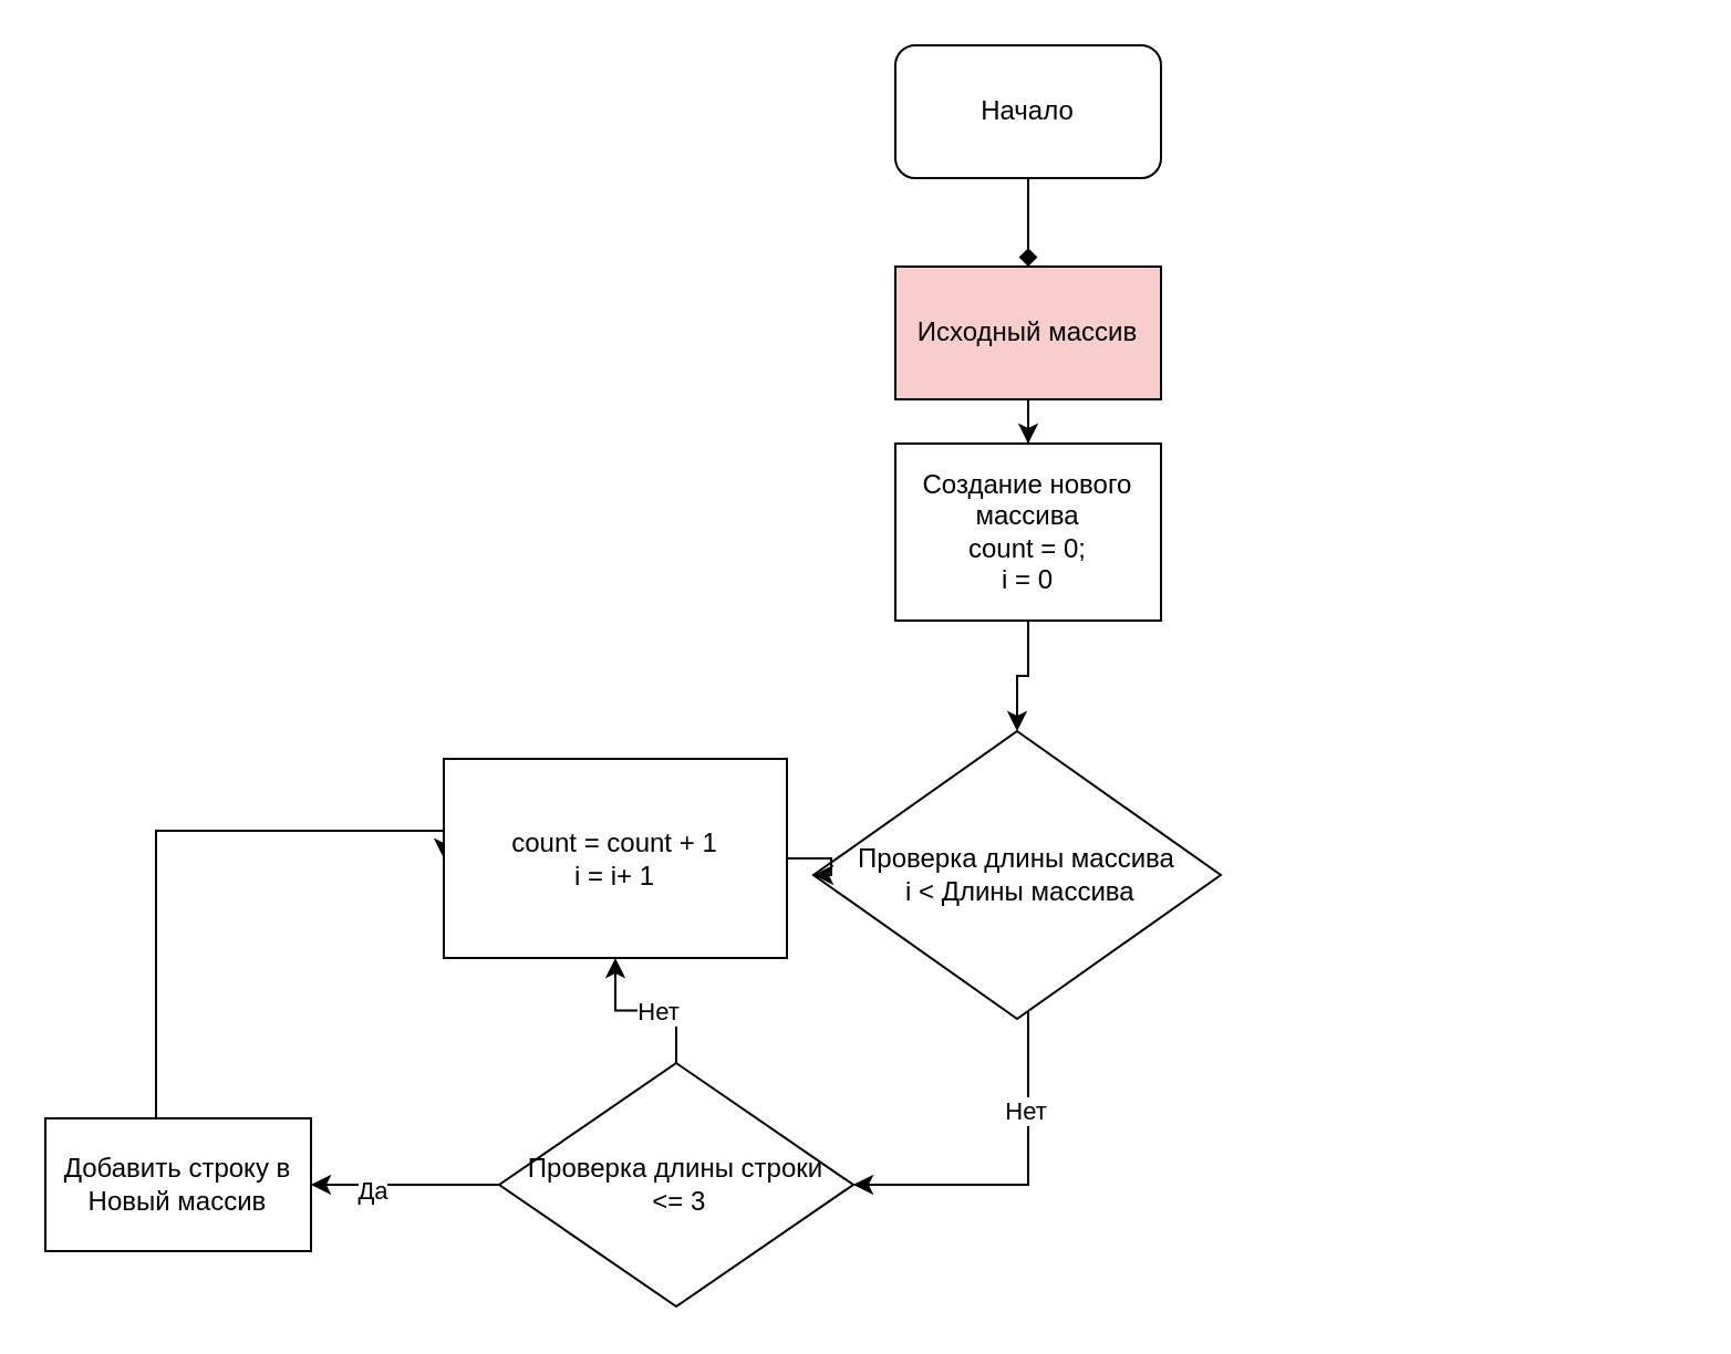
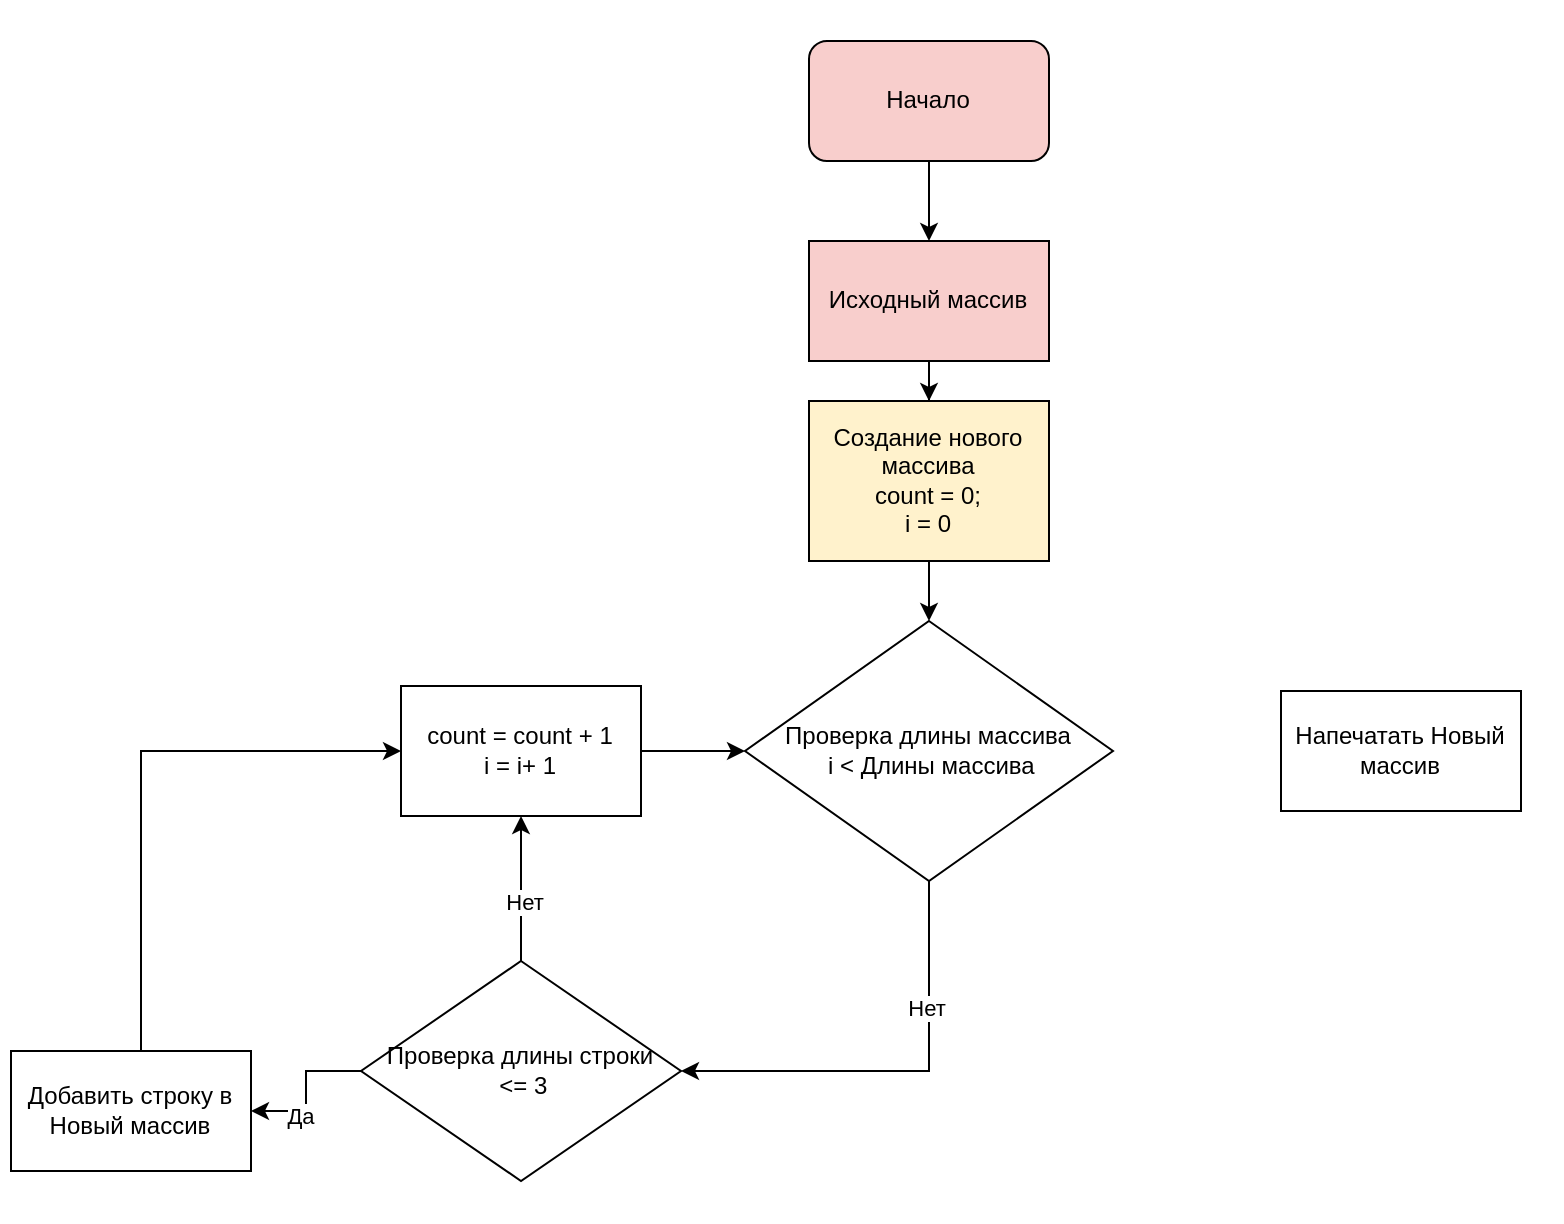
- <mxCell id="3" value="Начало" style="rounded=1;whiteSpace=wrap;html=1;" vertex="1" parent="1"><mxGeometry x="404" y="20" width="120" height="60" as="geometry" /></mxCell>
+ <mxCell id="3" value="Начало" style="rounded=1;whiteSpace=wrap;html=1;fillColor=#f8cecc;" vertex="1" parent="1"><mxGeometry x="404" y="20" width="120" height="60" as="geometry" /></mxCell>
- <mxCell id="2" value="" style="edgeStyle=orthogonalEdgeStyle;rounded=0;orthogonalLoop=1;jettySize=auto;html=1;endArrow=diamond;" edge="1" parent="1" source="3" target="5"><mxGeometry relative="1" as="geometry" /></mxCell>
+ <mxCell id="2" value="" style="edgeStyle=orthogonalEdgeStyle;rounded=0;orthogonalLoop=1;jettySize=auto;html=1;" edge="1" parent="1" source="3" target="5"><mxGeometry relative="1" as="geometry" /></mxCell>
- <mxCell id="12" value="&lt;div&gt;Создание нового массива&lt;/div&gt;&lt;div&gt;count = 0;&lt;/div&gt;&lt;div&gt;i = 0&lt;br&gt;&lt;/div&gt;" style="rounded=0;whiteSpace=wrap;html=1;" vertex="1" parent="1"><mxGeometry x="404" y="200" width="120" height="80" as="geometry" /></mxCell>
+ <mxCell id="12" value="&lt;div&gt;Создание нового массива&lt;/div&gt;&lt;div&gt;count = 0;&lt;/div&gt;&lt;div&gt;i = 0&lt;br&gt;&lt;/div&gt;" style="rounded=0;whiteSpace=wrap;html=1;fillColor=#fff2cc;" vertex="1" parent="1"><mxGeometry x="404" y="200" width="120" height="80" as="geometry" /></mxCell>
+ <mxCell id="20" value="Напечатать Новый массив" style="rounded=0;whiteSpace=wrap;html=1;" vertex="1" parent="1"><mxGeometry x="640" y="345" width="120" height="60" as="geometry" /></mxCell>
- <mxCell id="19" value="&lt;div&gt;count = count + 1&lt;/div&gt;&lt;div&gt;i = i+ 1&lt;br&gt;&lt;/div&gt;" style="rounded=0;whiteSpace=wrap;html=1;" vertex="1" parent="1"><mxGeometry x="200" y="342.5" width="155" height="90" as="geometry" /></mxCell>
+ <mxCell id="19" value="&lt;div&gt;count = count + 1&lt;/div&gt;&lt;div&gt;i = i+ 1&lt;br&gt;&lt;/div&gt;" style="rounded=0;whiteSpace=wrap;html=1;" vertex="1" parent="1"><mxGeometry x="200" y="342.5" width="120" height="65" as="geometry" /></mxCell>
- <mxCell id="10" value="&lt;div&gt;Проверка длины массива&lt;/div&gt;&lt;div&gt;&amp;nbsp;i &amp;lt; Длины массива&lt;br&gt;&lt;/div&gt;" style="rhombus;whiteSpace=wrap;html=1;" vertex="1" parent="1"><mxGeometry x="367" y="330" width="184" height="130" as="geometry" /></mxCell>
+ <mxCell id="10" value="&lt;div&gt;Проверка длины массива&lt;/div&gt;&lt;div&gt;&amp;nbsp;i &amp;lt; Длины массива&lt;br&gt;&lt;/div&gt;" style="rhombus;whiteSpace=wrap;html=1;" vertex="1" parent="1"><mxGeometry x="372" y="310" width="184" height="130" as="geometry" /></mxCell>
- <mxCell id="7" value="Добавить строку в Новый массив" style="rounded=0;whiteSpace=wrap;html=1;" vertex="1" parent="1"><mxGeometry x="20" y="505" width="120" height="60" as="geometry" /></mxCell>
+ <mxCell id="7" value="Добавить строку в Новый массив" style="rounded=0;whiteSpace=wrap;html=1;" vertex="1" parent="1"><mxGeometry x="5" y="525" width="120" height="60" as="geometry" /></mxCell>
- <mxCell id="17" value="&lt;div&gt;Проверка длины строки&lt;/div&gt;&lt;div&gt;&amp;nbsp;&amp;lt;= 3&lt;/div&gt;" style="rhombus;whiteSpace=wrap;html=1;" vertex="1" parent="1"><mxGeometry x="225" y="480" width="160" height="110" as="geometry" /></mxCell>
+ <mxCell id="17" value="&lt;div&gt;Проверка длины строки&lt;/div&gt;&lt;div&gt;&amp;nbsp;&amp;lt;= 3&lt;/div&gt;" style="rhombus;whiteSpace=wrap;html=1;" vertex="1" parent="1"><mxGeometry x="180" y="480" width="160" height="110" as="geometry" /></mxCell>
